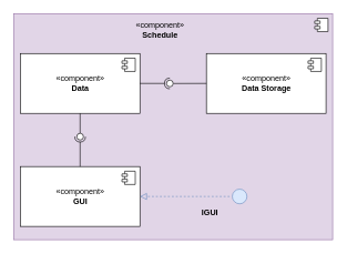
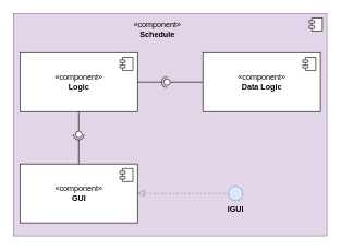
- <mxCell id="4" value="«&lt;span&gt;component&lt;/span&gt;»&lt;br&gt;&lt;span style=&quot;font-size: 12px&quot;&gt;&lt;b&gt;Data&lt;/b&gt;&lt;/span&gt;" style="html=1;dropTarget=0;" vertex="1" parent="1"><mxGeometry x="30" y="80" width="180" height="90" as="geometry" /></mxCell>
+ <mxCell id="4" value="«&lt;span&gt;component&lt;/span&gt;»&lt;br&gt;&lt;span style=&quot;font-size: 12px&quot;&gt;&lt;b&gt;Logic&lt;/b&gt;&lt;/span&gt;" style="html=1;dropTarget=0;" vertex="1" parent="1"><mxGeometry x="30" y="80" width="180" height="90" as="geometry" /></mxCell>
- <mxCell id="8" value="«&lt;span&gt;component&lt;/span&gt;»&lt;br&gt;&lt;span style=&quot;font-size: 12px&quot;&gt;&lt;b&gt;Data Storage&lt;/b&gt;&lt;/span&gt;" style="html=1;dropTarget=0;" vertex="1" parent="1"><mxGeometry x="310" y="80" width="180" height="90" as="geometry" /></mxCell>
+ <mxCell id="8" value="«&lt;span&gt;component&lt;/span&gt;»&lt;br&gt;&lt;span style=&quot;font-size: 12px&quot;&gt;&lt;b&gt;Data Logic&lt;/b&gt;&lt;/span&gt;" style="html=1;dropTarget=0;" vertex="1" parent="1"><mxGeometry x="310" y="80" width="180" height="90" as="geometry" /></mxCell>
- <mxCell id="19" value="&lt;b&gt;IGUI&lt;/b&gt;" style="text;html=1;align=center;verticalAlign=middle;resizable=0;points=[];autosize=1;" vertex="1" parent="1"><mxGeometry x="295" y="310" width="40" height="20" as="geometry" /></mxCell>
+ <mxCell id="19" value="&lt;b&gt;IGUI&lt;/b&gt;" style="text;html=1;align=center;verticalAlign=middle;resizable=0;points=[];autosize=1;" vertex="1" parent="1"><mxGeometry x="340" y="310" width="40" height="20" as="geometry" /></mxCell>
